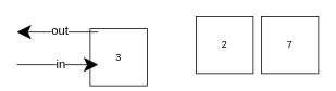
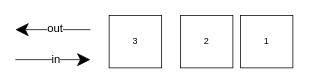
- <mxCell id="2" value="7" style="whiteSpace=wrap;html=1;" vertex="1" parent="1"><mxGeometry x="320" y="20" width="70" height="70" as="geometry" /></mxCell>
+ <mxCell id="2" value="1" style="whiteSpace=wrap;html=1;" vertex="1" parent="1"><mxGeometry x="320" y="20" width="70" height="70" as="geometry" /></mxCell>
- <mxCell id="4" value="3" style="whiteSpace=wrap;html=1;" vertex="1" parent="1"><mxGeometry x="110" y="35" width="70" height="70" as="geometry" /></mxCell>
+ <mxCell id="4" value="3" style="whiteSpace=wrap;html=1;" vertex="1" parent="1"><mxGeometry x="145" y="20" width="70" height="70" as="geometry" /></mxCell>
